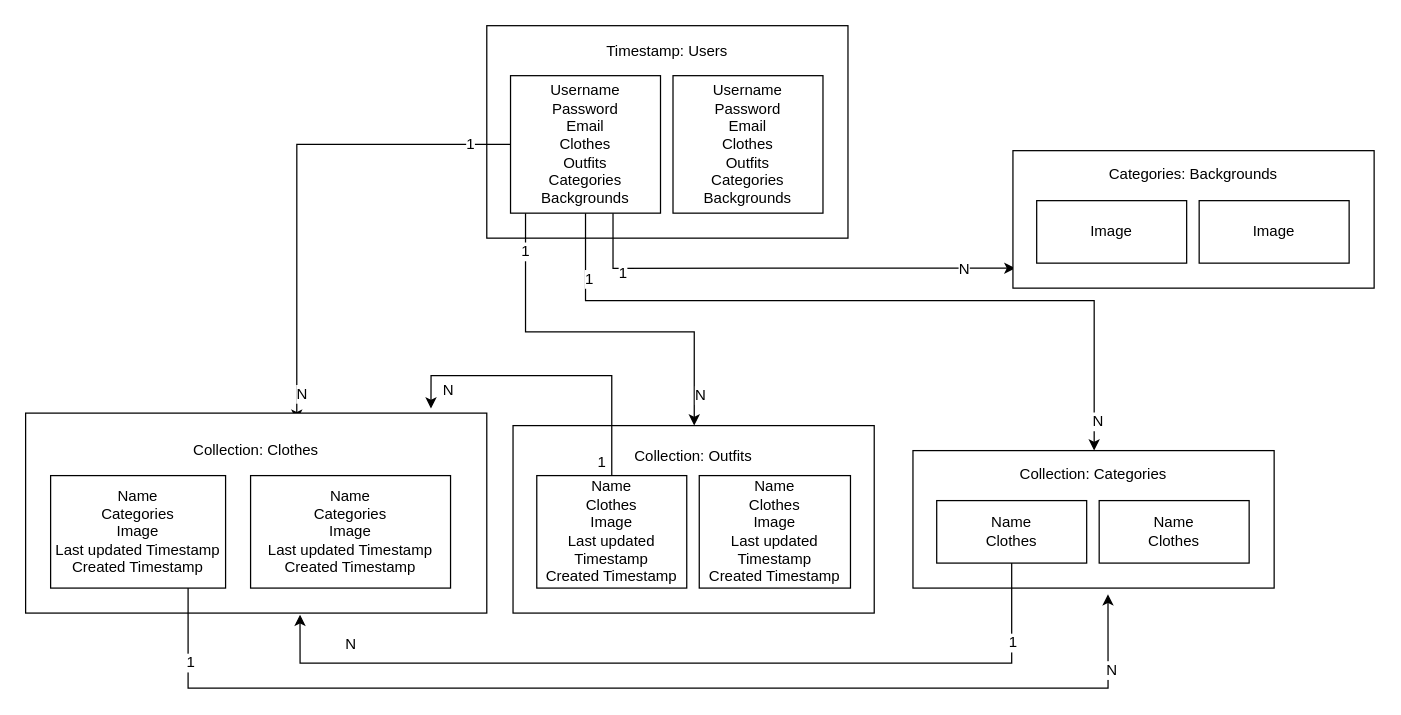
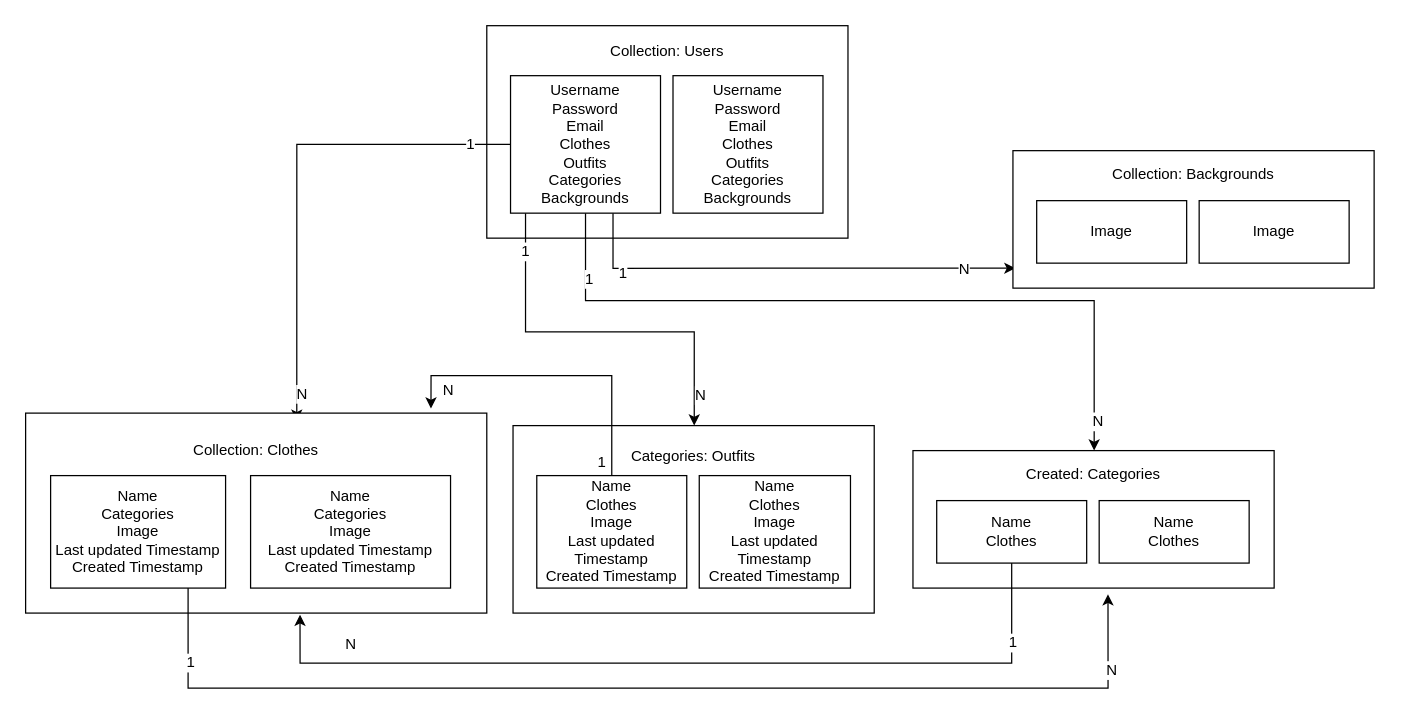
- <mxCell id="2" value="&lt;div align=&quot;left&quot;&gt;Timestamp: Users&lt;br&gt;&lt;/div&gt;&lt;div&gt;&lt;br&gt;&lt;/div&gt;&lt;div&gt;&lt;br&gt;&lt;/div&gt;&lt;div&gt;&lt;br&gt;&lt;/div&gt;&lt;div&gt;&lt;br&gt;&lt;/div&gt;&lt;div&gt;&lt;br&gt;&lt;/div&gt;&lt;div&gt;&lt;br&gt;&lt;/div&gt;&lt;div&gt;&lt;br&gt;&lt;/div&gt;&lt;div&gt;&lt;br&gt;&lt;/div&gt;&lt;div&gt;&amp;nbsp;&amp;nbsp;&amp;nbsp;&amp;nbsp;&amp;nbsp;&amp;nbsp;&amp;nbsp;&amp;nbsp;&amp;nbsp;&amp;nbsp;&amp;nbsp;&amp;nbsp;&amp;nbsp; &lt;br&gt;&lt;/div&gt;" style="rounded=0;whiteSpace=wrap;html=1;" parent="1" vertex="1"><mxGeometry x="389" y="20" width="289" height="170" as="geometry" /></mxCell>
+ <mxCell id="2" value="&lt;div align=&quot;left&quot;&gt;Collection: Users&lt;br&gt;&lt;/div&gt;&lt;div&gt;&lt;br&gt;&lt;/div&gt;&lt;div&gt;&lt;br&gt;&lt;/div&gt;&lt;div&gt;&lt;br&gt;&lt;/div&gt;&lt;div&gt;&lt;br&gt;&lt;/div&gt;&lt;div&gt;&lt;br&gt;&lt;/div&gt;&lt;div&gt;&lt;br&gt;&lt;/div&gt;&lt;div&gt;&lt;br&gt;&lt;/div&gt;&lt;div&gt;&lt;br&gt;&lt;/div&gt;&lt;div&gt;&amp;nbsp;&amp;nbsp;&amp;nbsp;&amp;nbsp;&amp;nbsp;&amp;nbsp;&amp;nbsp;&amp;nbsp;&amp;nbsp;&amp;nbsp;&amp;nbsp;&amp;nbsp;&amp;nbsp; &lt;br&gt;&lt;/div&gt;" style="rounded=0;whiteSpace=wrap;html=1;" parent="1" vertex="1"><mxGeometry x="389" y="20" width="289" height="170" as="geometry" /></mxCell>
- <mxCell id="34" value="&lt;div align=&quot;left&quot;&gt;Categories: Backgrounds&lt;br&gt;&lt;/div&gt;&lt;div&gt;&lt;br&gt;&lt;/div&gt;&lt;div&gt;&lt;br&gt;&lt;/div&gt;&lt;div&gt;&lt;br&gt;&lt;/div&gt;&lt;div&gt;&lt;br&gt;&lt;/div&gt;&lt;div&gt;&amp;nbsp;&amp;nbsp;&amp;nbsp;&amp;nbsp;&amp;nbsp;&amp;nbsp;&amp;nbsp;&amp;nbsp;&amp;nbsp;&amp;nbsp;&amp;nbsp;&amp;nbsp;&amp;nbsp; &lt;/div&gt;" style="rounded=0;whiteSpace=wrap;html=1;" parent="1" vertex="1"><mxGeometry x="810" y="120" width="289" height="110" as="geometry" /></mxCell>
+ <mxCell id="34" value="&lt;div align=&quot;left&quot;&gt;Collection: Backgrounds&lt;br&gt;&lt;/div&gt;&lt;div&gt;&lt;br&gt;&lt;/div&gt;&lt;div&gt;&lt;br&gt;&lt;/div&gt;&lt;div&gt;&lt;br&gt;&lt;/div&gt;&lt;div&gt;&lt;br&gt;&lt;/div&gt;&lt;div&gt;&amp;nbsp;&amp;nbsp;&amp;nbsp;&amp;nbsp;&amp;nbsp;&amp;nbsp;&amp;nbsp;&amp;nbsp;&amp;nbsp;&amp;nbsp;&amp;nbsp;&amp;nbsp;&amp;nbsp; &lt;/div&gt;" style="rounded=0;whiteSpace=wrap;html=1;" parent="1" vertex="1"><mxGeometry x="810" y="120" width="289" height="110" as="geometry" /></mxCell>
- <mxCell id="23" value="&lt;div align=&quot;left&quot;&gt;Collection: Outfits&lt;br&gt;&lt;/div&gt;&lt;div&gt;&lt;br&gt;&lt;/div&gt;&lt;div&gt;&lt;br&gt;&lt;/div&gt;&lt;div&gt;&lt;br&gt;&lt;/div&gt;&lt;div&gt;&lt;br&gt;&lt;/div&gt;&lt;div&gt;&lt;br&gt;&lt;/div&gt;&lt;div&gt;&lt;br&gt;&lt;/div&gt;&lt;div&gt;&amp;nbsp;&amp;nbsp;&amp;nbsp;&amp;nbsp;&amp;nbsp;&amp;nbsp;&amp;nbsp;&amp;nbsp;&amp;nbsp;&amp;nbsp;&amp;nbsp;&amp;nbsp;&amp;nbsp; &lt;/div&gt;" style="rounded=0;whiteSpace=wrap;html=1;" parent="1" vertex="1"><mxGeometry x="410" y="340" width="289" height="150" as="geometry" /></mxCell>
+ <mxCell id="23" value="&lt;div align=&quot;left&quot;&gt;Categories: Outfits&lt;br&gt;&lt;/div&gt;&lt;div&gt;&lt;br&gt;&lt;/div&gt;&lt;div&gt;&lt;br&gt;&lt;/div&gt;&lt;div&gt;&lt;br&gt;&lt;/div&gt;&lt;div&gt;&lt;br&gt;&lt;/div&gt;&lt;div&gt;&lt;br&gt;&lt;/div&gt;&lt;div&gt;&lt;br&gt;&lt;/div&gt;&lt;div&gt;&amp;nbsp;&amp;nbsp;&amp;nbsp;&amp;nbsp;&amp;nbsp;&amp;nbsp;&amp;nbsp;&amp;nbsp;&amp;nbsp;&amp;nbsp;&amp;nbsp;&amp;nbsp;&amp;nbsp; &lt;/div&gt;" style="rounded=0;whiteSpace=wrap;html=1;" parent="1" vertex="1"><mxGeometry x="410" y="340" width="289" height="150" as="geometry" /></mxCell>
- <mxCell id="29" value="&lt;div align=&quot;left&quot;&gt;Collection: Categories&lt;br&gt;&lt;/div&gt;&lt;div&gt;&lt;br&gt;&lt;/div&gt;&lt;div&gt;&lt;br&gt;&lt;/div&gt;&lt;div&gt;&lt;br&gt;&lt;/div&gt;&lt;div&gt;&lt;br&gt;&lt;/div&gt;&lt;div&gt;&amp;nbsp;&amp;nbsp;&amp;nbsp;&amp;nbsp;&amp;nbsp;&amp;nbsp;&amp;nbsp;&amp;nbsp;&amp;nbsp;&amp;nbsp;&amp;nbsp;&amp;nbsp;&amp;nbsp; &lt;/div&gt;" style="rounded=0;whiteSpace=wrap;html=1;" parent="1" vertex="1"><mxGeometry x="730" y="360" width="289" height="110" as="geometry" /></mxCell>
+ <mxCell id="29" value="&lt;div align=&quot;left&quot;&gt;Created: Categories&lt;br&gt;&lt;/div&gt;&lt;div&gt;&lt;br&gt;&lt;/div&gt;&lt;div&gt;&lt;br&gt;&lt;/div&gt;&lt;div&gt;&lt;br&gt;&lt;/div&gt;&lt;div&gt;&lt;br&gt;&lt;/div&gt;&lt;div&gt;&amp;nbsp;&amp;nbsp;&amp;nbsp;&amp;nbsp;&amp;nbsp;&amp;nbsp;&amp;nbsp;&amp;nbsp;&amp;nbsp;&amp;nbsp;&amp;nbsp;&amp;nbsp;&amp;nbsp; &lt;/div&gt;" style="rounded=0;whiteSpace=wrap;html=1;" parent="1" vertex="1"><mxGeometry x="730" y="360" width="289" height="110" as="geometry" /></mxCell>
